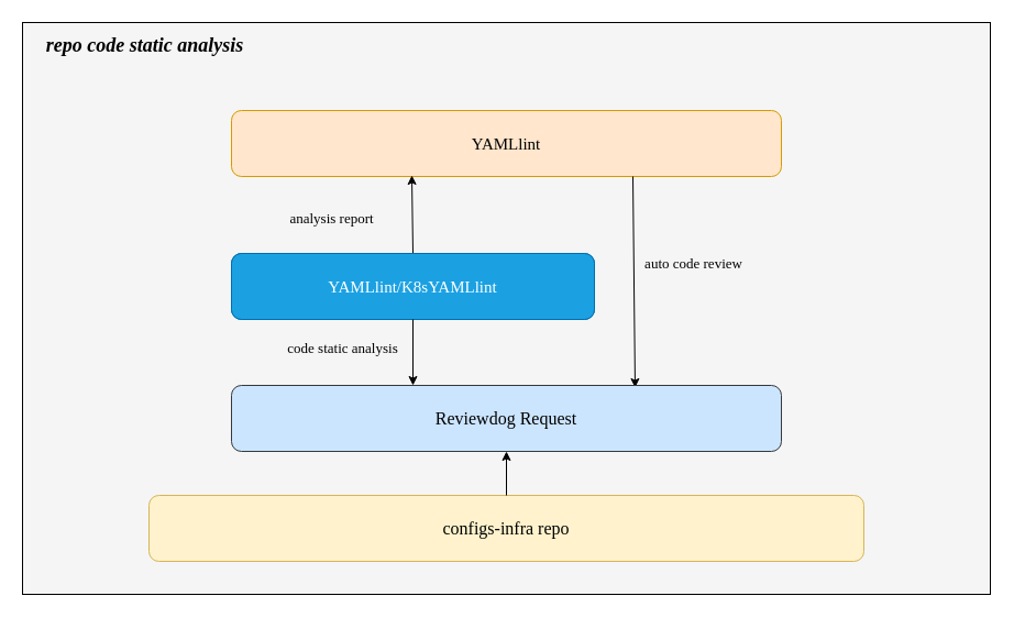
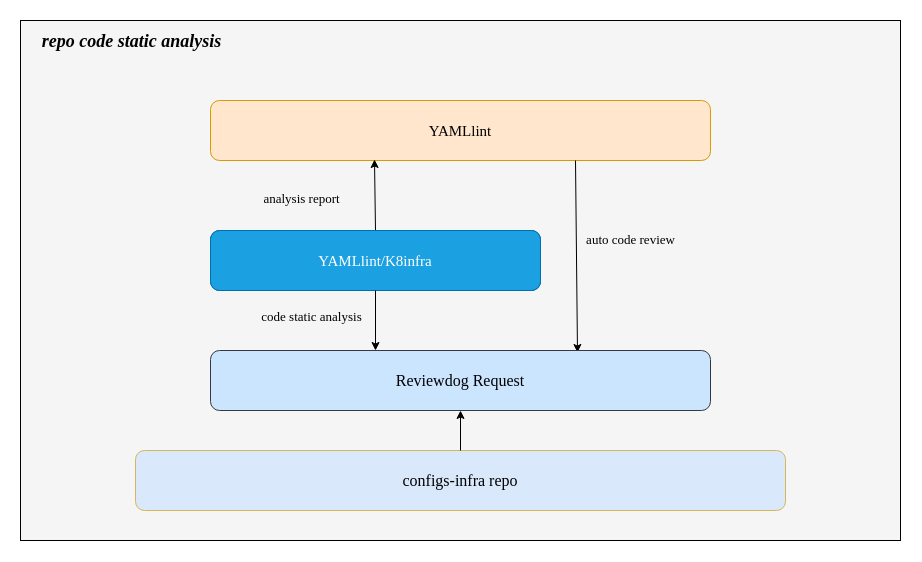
- <mxCell id="8" value="YAMLlint/K8sYAMLlint" style="rounded=1;whiteSpace=wrap;html=1;fillColor=#1ba1e2;fontColor=#ffffff;strokeColor=#006EAF;fontFamily=Times New Roman;gradientColor=none;fontSize=15;" vertex="1" parent="1"><mxGeometry x="210" y="230" width="330" height="60" as="geometry" /></mxCell>
+ <mxCell id="8" value="YAMLlint/K8infra" style="rounded=1;whiteSpace=wrap;html=1;fillColor=#1ba1e2;fontColor=#ffffff;strokeColor=#006EAF;fontFamily=Times New Roman;gradientColor=none;fontSize=15;" vertex="1" parent="1"><mxGeometry x="210" y="230" width="330" height="60" as="geometry" /></mxCell>
- <mxCell id="14" value="&lt;font style=&quot;font-size: 16px;&quot;&gt;configs-infra repo&lt;/font&gt;" style="rounded=1;whiteSpace=wrap;html=1;fillColor=#fff2cc;strokeColor=#d6b656;shadow=0;fontFamily=Times New Roman;" vertex="1" parent="1"><mxGeometry x="135" y="450" width="650" height="60" as="geometry" /></mxCell>
+ <mxCell id="14" value="&lt;font style=&quot;font-size: 16px;&quot;&gt;configs-infra repo&lt;/font&gt;" style="rounded=1;whiteSpace=wrap;html=1;fillColor=#dae8fc;strokeColor=#d6b656;shadow=0;fontFamily=Times New Roman;" vertex="1" parent="1"><mxGeometry x="135" y="450" width="650" height="60" as="geometry" /></mxCell>
